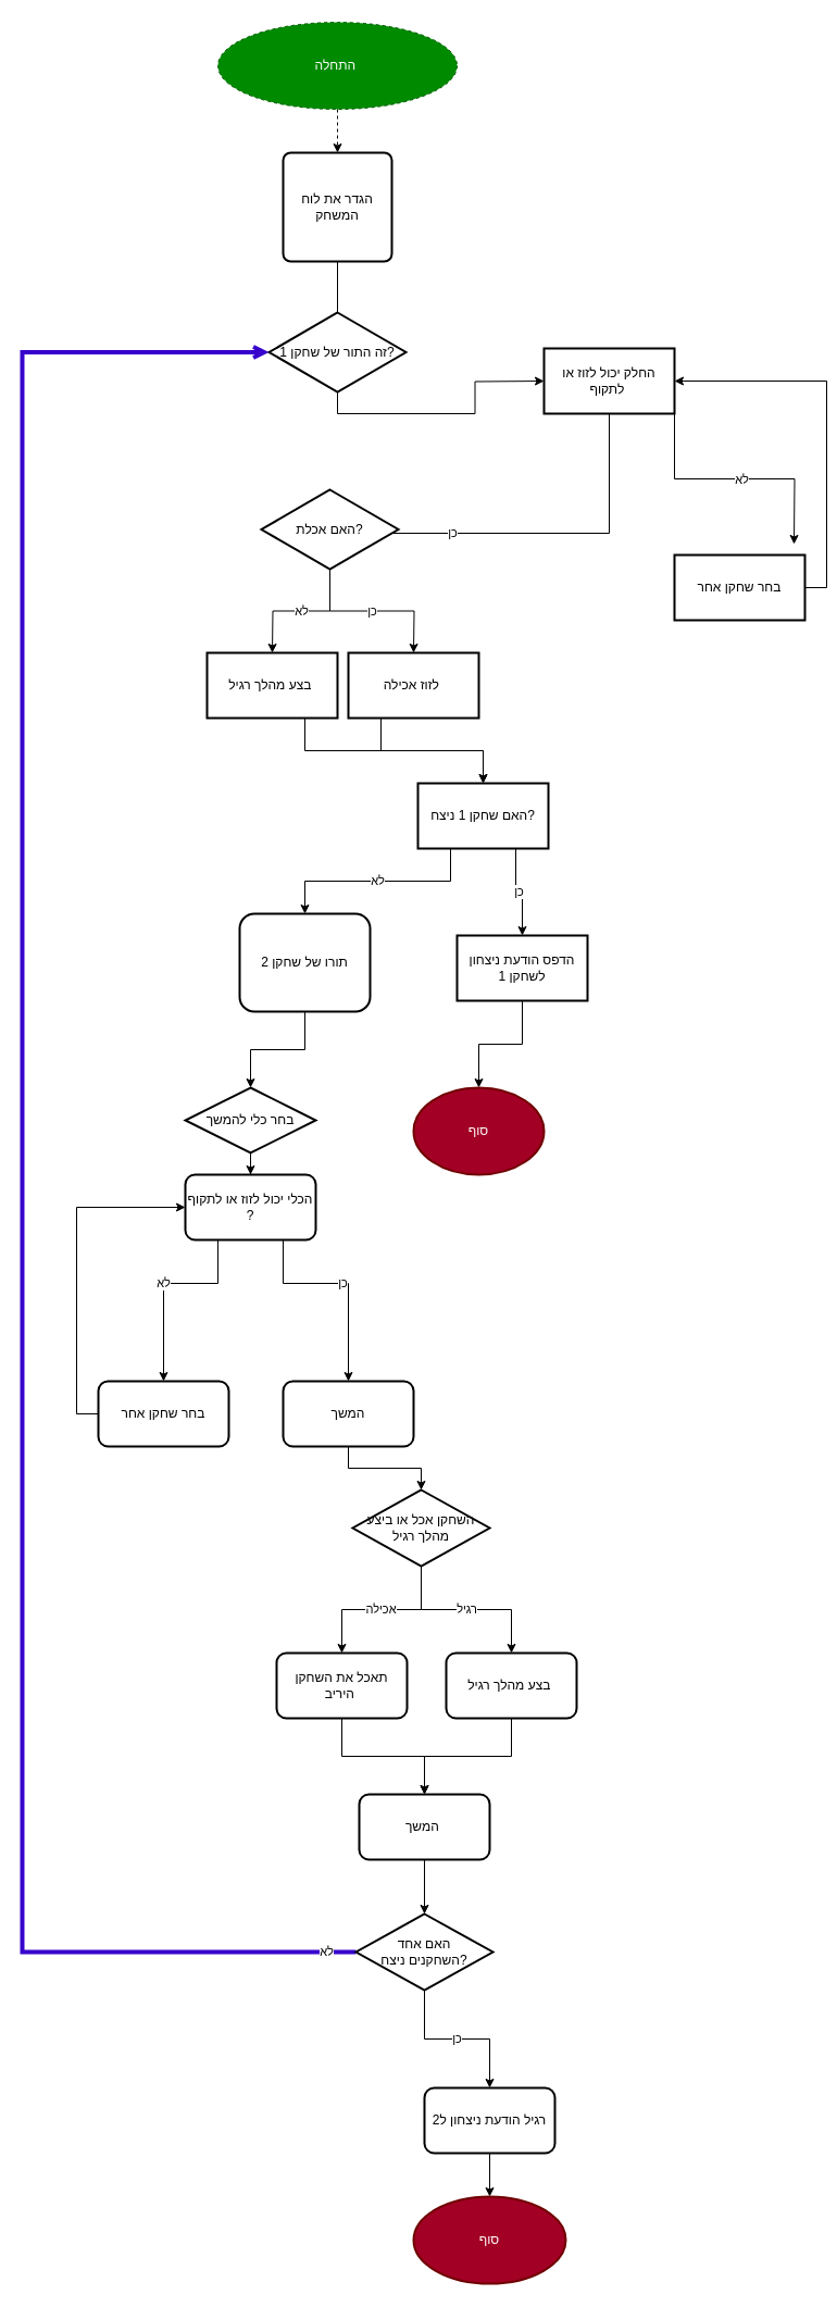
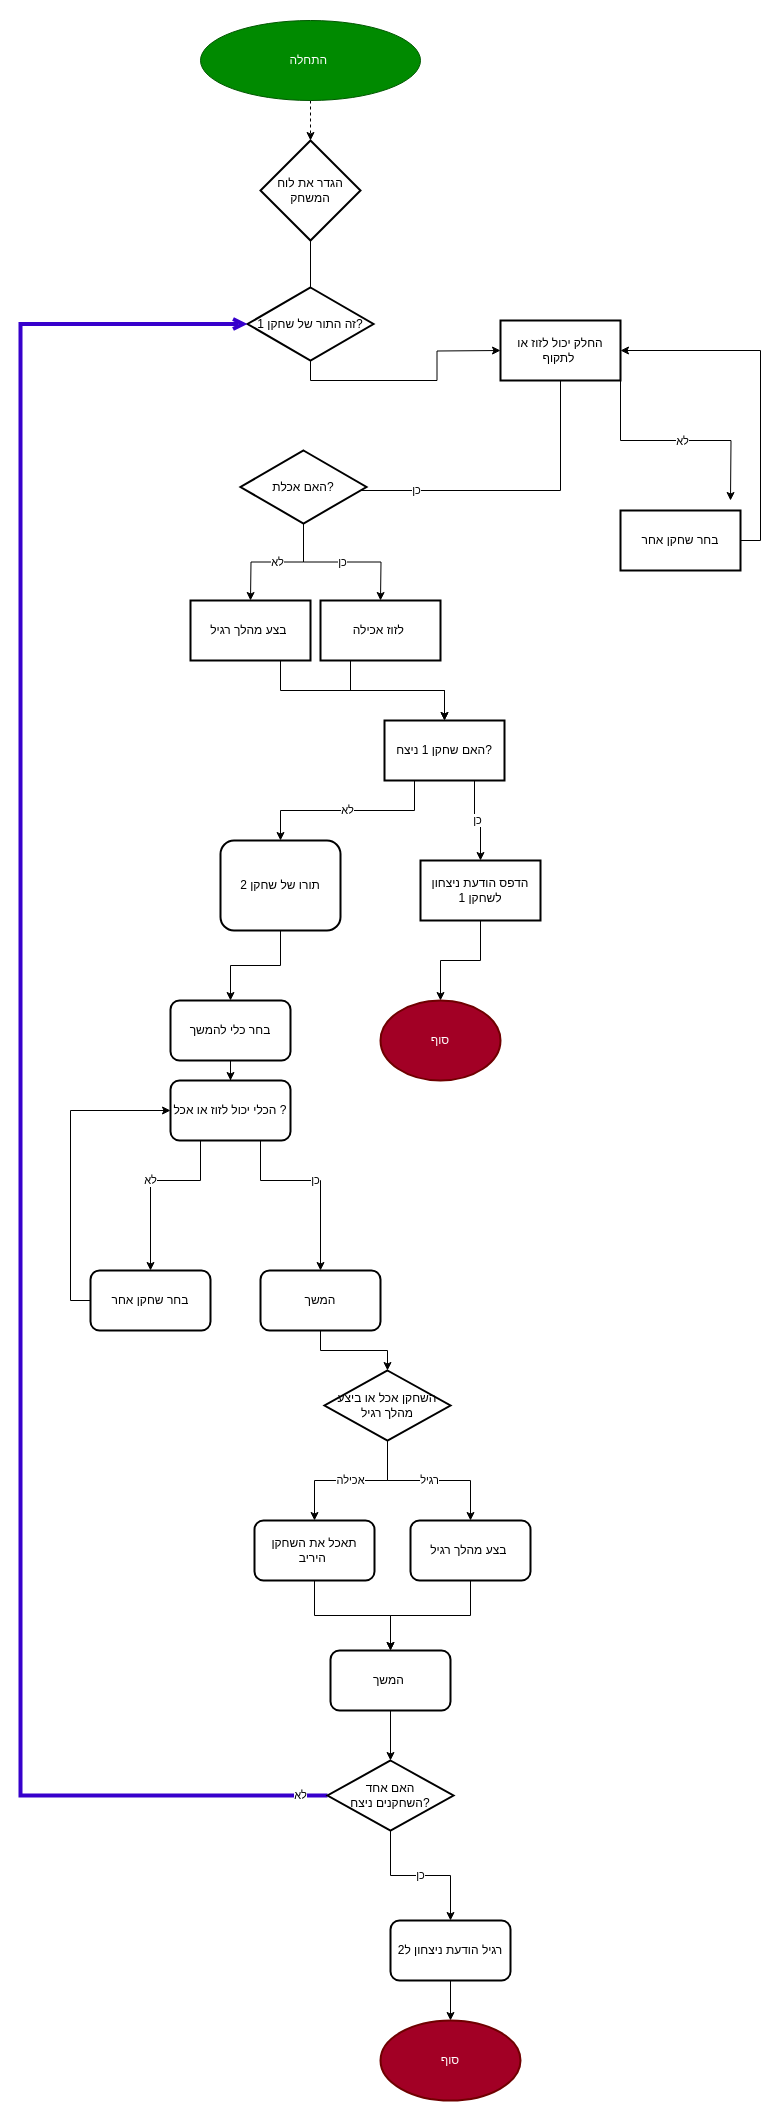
- <mxCell id="3" value="התחלה&amp;nbsp;" style="ellipse;whiteSpace=wrap;html=1;fillColor=#008a00;fontColor=#ffffff;strokeColor=#005700;dashed=1;" parent="1" vertex="1"><mxGeometry x="200" y="20" width="220" height="80" as="geometry" /></mxCell>
+ <mxCell id="3" value="התחלה&amp;nbsp;" style="ellipse;whiteSpace=wrap;html=1;fillColor=#008a00;fontColor=#ffffff;strokeColor=#005700;" parent="1" vertex="1"><mxGeometry x="200" y="20" width="220" height="80" as="geometry" /></mxCell>
- <mxCell id="5" value="הגדר את לוח המשחק" style="rounded=1;whiteSpace=wrap;html=1;absoluteArcSize=1;arcSize=14;strokeWidth=2;" parent="1" vertex="1"><mxGeometry x="260" y="140" width="100" height="100" as="geometry" /></mxCell>
+ <mxCell id="5" value="הגדר את לוח המשחק" style="rhombus;whiteSpace=wrap;html=1;absoluteArcSize=1;arcSize=14;strokeWidth=2;" parent="1" vertex="1"><mxGeometry x="260" y="140" width="100" height="100" as="geometry" /></mxCell>
- <mxCell id="22" value="בחר כלי להמשך" style="rhombus;whiteSpace=wrap;html=1;strokeWidth=2;" parent="1" vertex="1"><mxGeometry x="170" y="1000" width="120" height="60" as="geometry" /></mxCell>
+ <mxCell id="22" value="בחר כלי להמשך" style="whiteSpace=wrap;html=1;rounded=1;strokeWidth=2;" parent="1" vertex="1"><mxGeometry x="170" y="1000" width="120" height="60" as="geometry" /></mxCell>
- <mxCell id="25" value="הכלי יכול לזוז או לתקוף ?" style="whiteSpace=wrap;html=1;rounded=1;strokeWidth=2;" parent="1" vertex="1"><mxGeometry x="170" y="1080" width="120" height="60" as="geometry" /></mxCell>
+ <mxCell id="25" value="הכלי יכול לזוז או אכל ?" style="whiteSpace=wrap;html=1;rounded=1;strokeWidth=2;" parent="1" vertex="1"><mxGeometry x="170" y="1080" width="120" height="60" as="geometry" /></mxCell>
